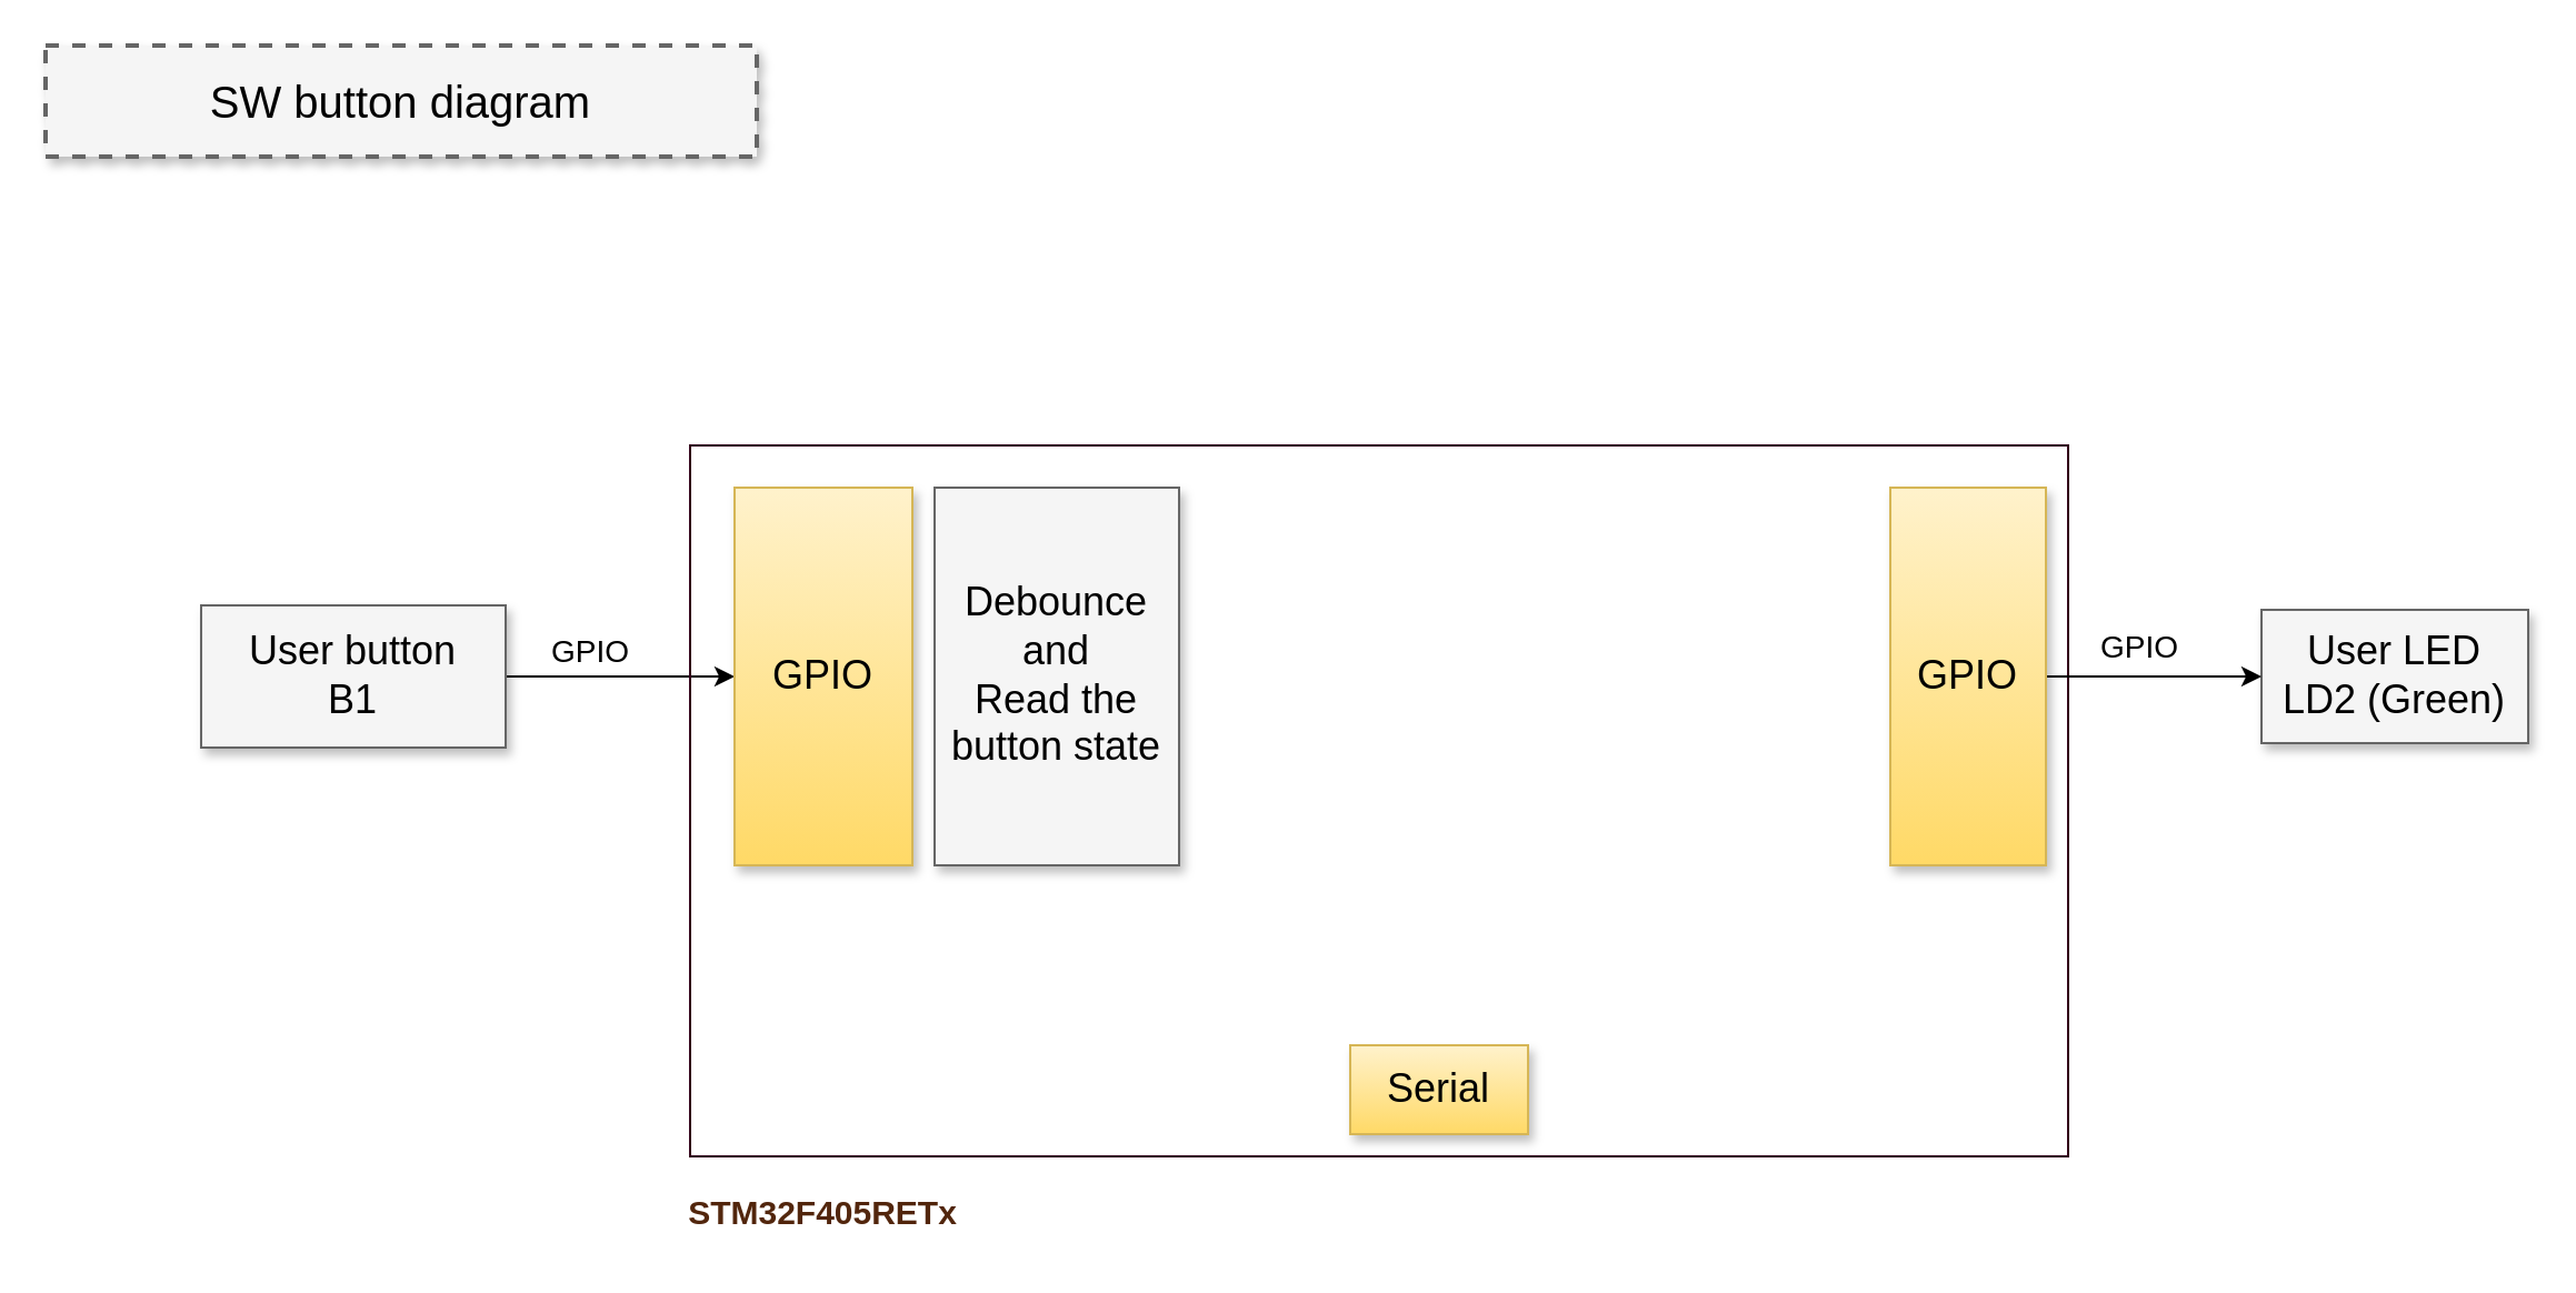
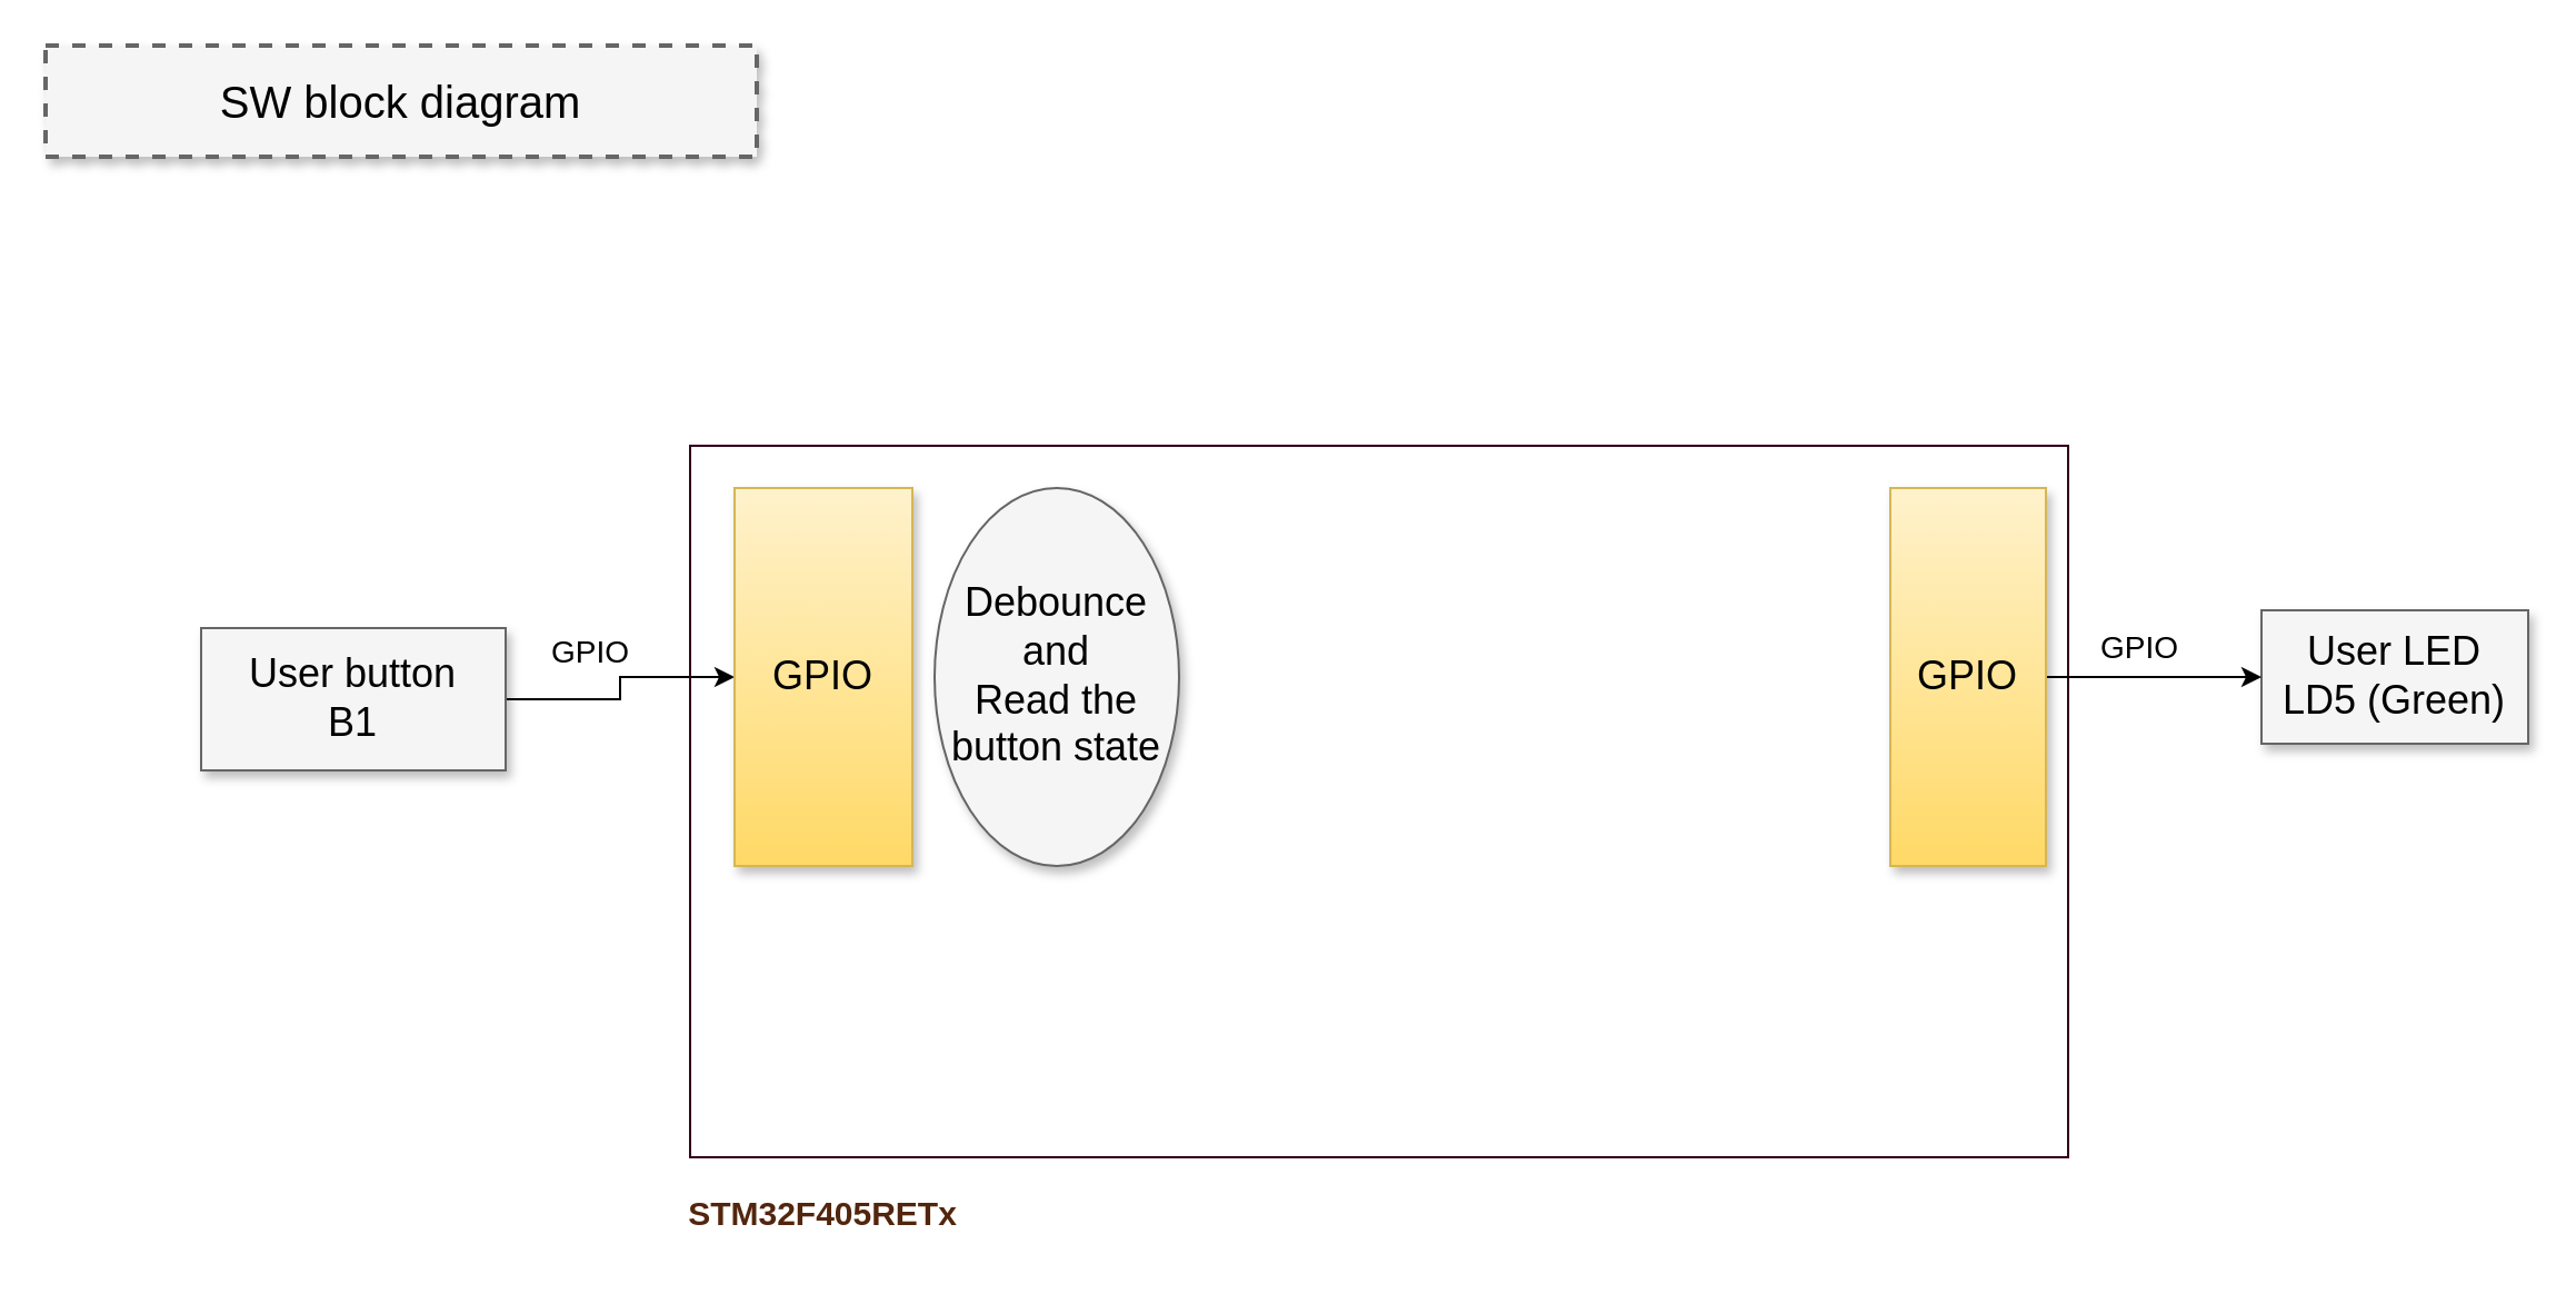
- <mxCell id="2" value="SW button diagram" style="whiteSpace=wrap;html=1;shadow=1;fontSize=20;fillColor=#f5f5f5;strokeColor=#666666;strokeWidth=2;dashed=1;" parent="1" vertex="1"><mxGeometry x="20" y="20" width="320" height="50" as="geometry" /></mxCell>
+ <mxCell id="2" value="SW block diagram" style="whiteSpace=wrap;html=1;shadow=1;fontSize=20;fillColor=#f5f5f5;strokeColor=#666666;strokeWidth=2;dashed=1;" parent="1" vertex="1"><mxGeometry x="20" y="20" width="320" height="50" as="geometry" /></mxCell>
- <mxCell id="5" value="User button&lt;br&gt;B1" style="whiteSpace=wrap;html=1;shadow=1;fontSize=18;fillColor=#f5f5f5;strokeColor=#666666;" parent="1" vertex="1"><mxGeometry x="90" y="272" width="137" height="64" as="geometry" /></mxCell>
+ <mxCell id="5" value="User button&lt;br&gt;B1" style="whiteSpace=wrap;html=1;shadow=1;fontSize=18;fillColor=#f5f5f5;strokeColor=#666666;" parent="1" vertex="1"><mxGeometry x="90" y="282" width="137" height="64" as="geometry" /></mxCell>
- <mxCell id="10" value="Debounce and &lt;br&gt;Read the button state" style="whiteSpace=wrap;html=1;shadow=1;fontSize=18;fillColor=#f5f5f5;strokeColor=#666666;" parent="1" vertex="1"><mxGeometry x="420" y="219" width="110" height="170" as="geometry" /></mxCell>
+ <mxCell id="10" value="Debounce and &lt;br&gt;Read the button state" style="ellipse;whiteSpace=wrap;html=1;shadow=1;fontSize=18;fillColor=#f5f5f5;strokeColor=#666666;" parent="1" vertex="1"><mxGeometry x="420" y="219" width="110" height="170" as="geometry" /></mxCell>
- <mxCell id="3" value="User LED &lt;br&gt;LD2 (Green)" style="whiteSpace=wrap;html=1;shadow=1;fontSize=18;fillColor=#f5f5f5;strokeColor=#666666;" parent="1" vertex="1"><mxGeometry x="1017" y="274" width="120" height="60" as="geometry" /></mxCell>
+ <mxCell id="3" value="User LED &lt;br&gt;LD5 (Green)" style="whiteSpace=wrap;html=1;shadow=1;fontSize=18;fillColor=#f5f5f5;strokeColor=#666666;" parent="1" vertex="1"><mxGeometry x="1017" y="274" width="120" height="60" as="geometry" /></mxCell>
- <mxCell id="11" value="Serial" style="whiteSpace=wrap;html=1;shadow=1;fontSize=18;fillColor=#fff2cc;strokeColor=#d6b656;gradientColor=#ffd966;" parent="1" vertex="1"><mxGeometry x="607" y="470" width="80" height="40" as="geometry" /></mxCell>
